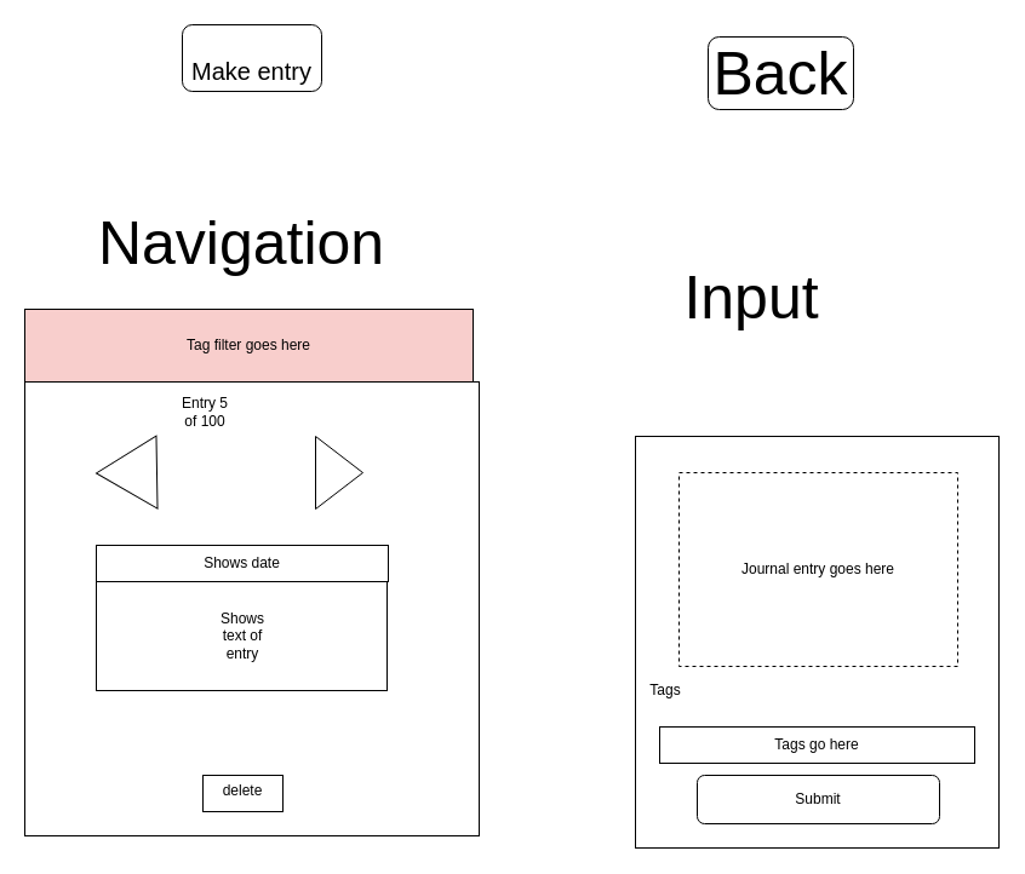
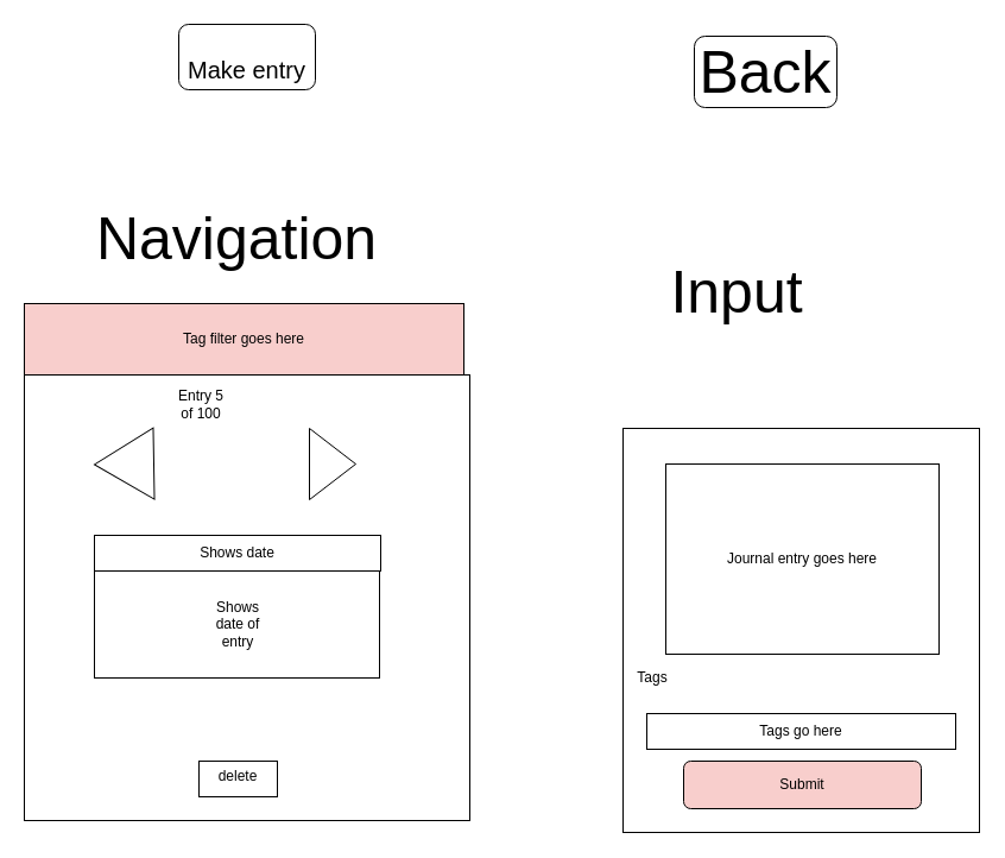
- <mxCell id="11" value="Journal entry goes here" style="rounded=0;whiteSpace=wrap;html=1;dashed=1;" vertex="1" parent="1"><mxGeometry x="560" y="390" width="230" height="160" as="geometry" /></mxCell>
+ <mxCell id="11" value="Journal entry goes here" style="rounded=0;whiteSpace=wrap;html=1;" vertex="1" parent="1"><mxGeometry x="560" y="390" width="230" height="160" as="geometry" /></mxCell>
- <mxCell id="9" value="Shows text of entry" style="text;html=1;strokeColor=none;fillColor=none;align=center;verticalAlign=middle;whiteSpace=wrap;rounded=0;" parent="1" vertex="1"><mxGeometry x="180" y="515" width="40" height="20" as="geometry" /></mxCell>
+ <mxCell id="9" value="Shows date of entry" style="text;html=1;strokeColor=none;fillColor=none;align=center;verticalAlign=middle;whiteSpace=wrap;rounded=0;" parent="1" vertex="1"><mxGeometry x="180" y="515" width="40" height="20" as="geometry" /></mxCell>
- <mxCell id="12" value="Submit" style="rounded=1;whiteSpace=wrap;html=1;" vertex="1" parent="1"><mxGeometry x="575" y="640" width="200" height="40" as="geometry" /></mxCell>
+ <mxCell id="12" value="Submit" style="rounded=1;whiteSpace=wrap;html=1;fillColor=#f8cecc;" vertex="1" parent="1"><mxGeometry x="575" y="640" width="200" height="40" as="geometry" /></mxCell>
